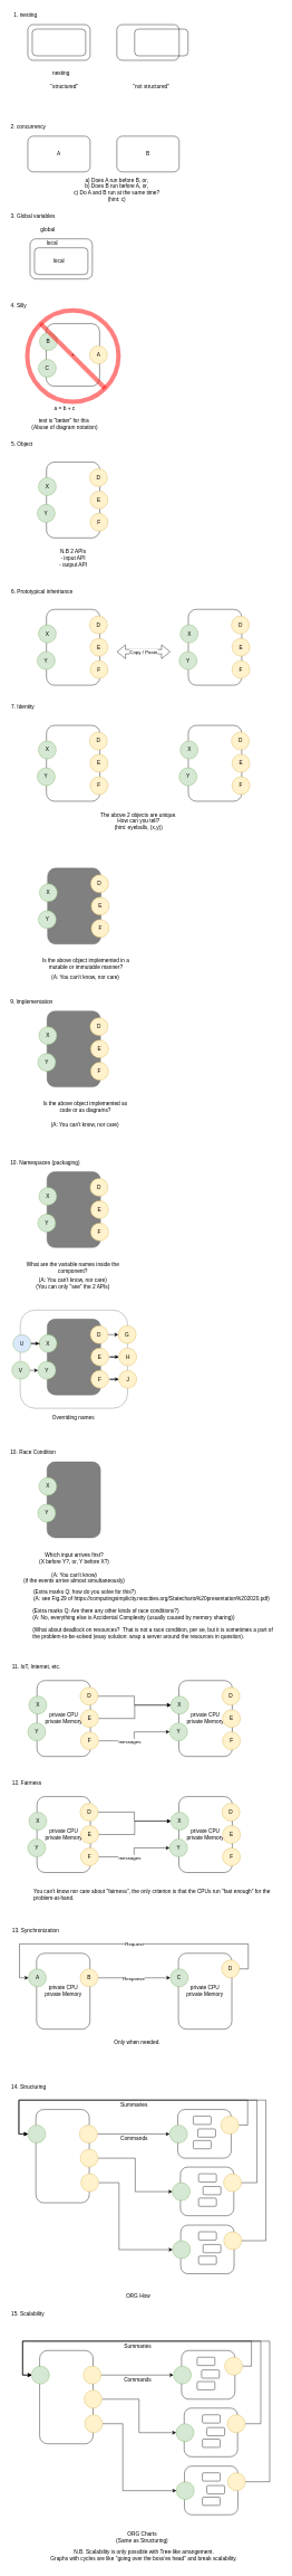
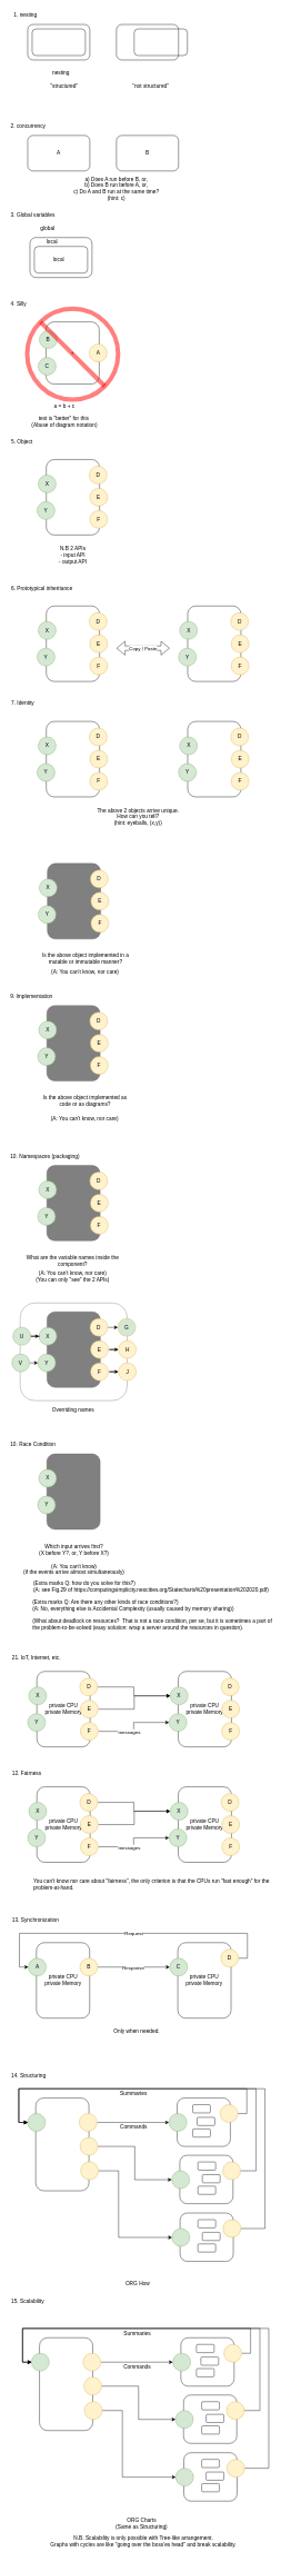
- <mxCell id="64" value="The above 2 objects are unique.&lt;br&gt;How can you tell?&lt;br&gt;(hint: eyeballs, (x,y))" style="text;html=1;strokeColor=none;fillColor=none;align=center;verticalAlign=middle;whiteSpace=wrap;rounded=0;" vertex="1" parent="1"><mxGeometry x="217" y="1810" width="187.5" height="50" as="geometry" /></mxCell>
+ <mxCell id="64" value="The above 2 objects arrive unique.&lt;br&gt;How can you tell?&lt;br&gt;(hint: eyeballs, (x,y))" style="text;html=1;strokeColor=none;fillColor=none;align=center;verticalAlign=middle;whiteSpace=wrap;rounded=0;" vertex="1" parent="1"><mxGeometry x="217" y="1810" width="187.5" height="50" as="geometry" /></mxCell>
- <mxCell id="226" value="G" style="ellipse;whiteSpace=wrap;html=1;aspect=fixed;fillColor=#fff2cc;strokeColor=#d6b656;" vertex="1" parent="1"><mxGeometry x="265.29" y="2965" width="40" height="40" as="geometry" /></mxCell>
+ <mxCell id="226" value="G" style="ellipse;whiteSpace=wrap;html=1;aspect=fixed;fillColor=#d5e8d4;strokeColor=#d6b656;" vertex="1" parent="1"><mxGeometry x="265.29" y="2965" width="40" height="40" as="geometry" /></mxCell>
- <mxCell id="223" value="U" style="ellipse;whiteSpace=wrap;html=1;aspect=fixed;fillColor=#dae8fc;strokeColor=#82b366;" vertex="1" parent="1"><mxGeometry x="28.73" y="2985" width="40" height="40" as="geometry" /></mxCell>
+ <mxCell id="223" value="U" style="ellipse;whiteSpace=wrap;html=1;aspect=fixed;fillColor=#d5e8d4;strokeColor=#82b366;" vertex="1" parent="1"><mxGeometry x="28.73" y="2985" width="40" height="40" as="geometry" /></mxCell>
- <mxCell id="115" value="11. IoT, Internet, etc." style="text;html=1;strokeColor=none;fillColor=none;align=left;verticalAlign=middle;whiteSpace=wrap;rounded=0;" vertex="1" parent="1"><mxGeometry x="24.82" y="3720" width="198.43" height="20" as="geometry" /></mxCell>
+ <mxCell id="115" value="21. IoT, Internet, etc." style="text;html=1;strokeColor=none;fillColor=none;align=left;verticalAlign=middle;whiteSpace=wrap;rounded=0;" vertex="1" parent="1"><mxGeometry x="24.82" y="3720" width="198.43" height="20" as="geometry" /></mxCell>
